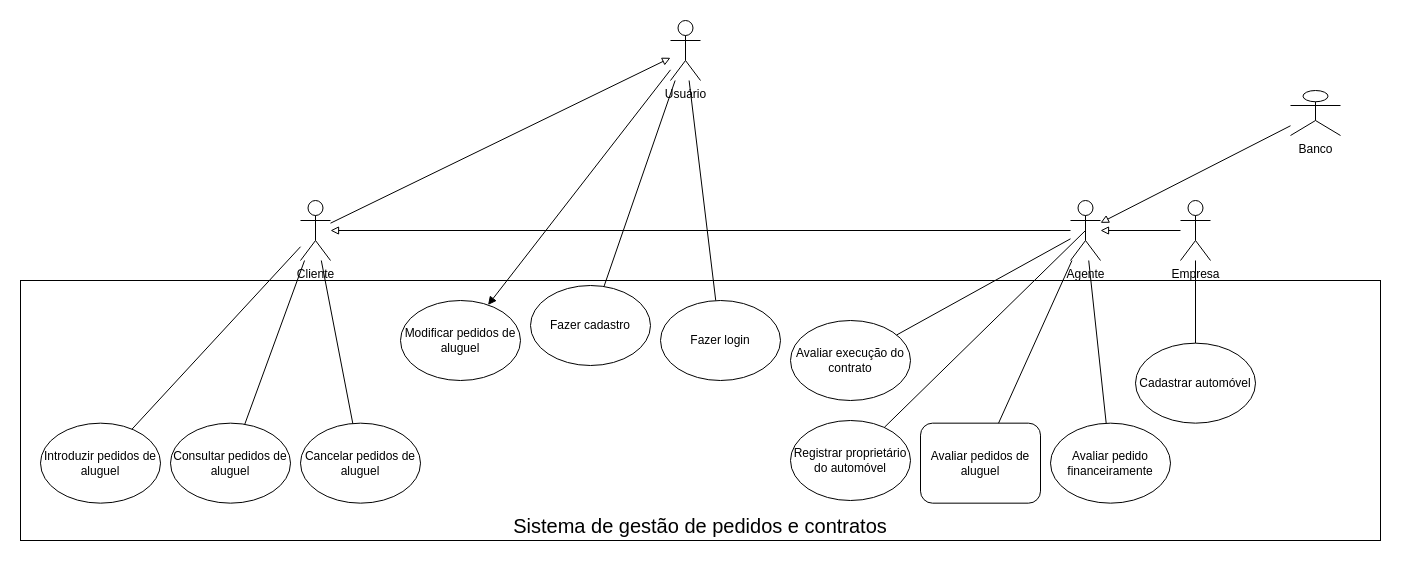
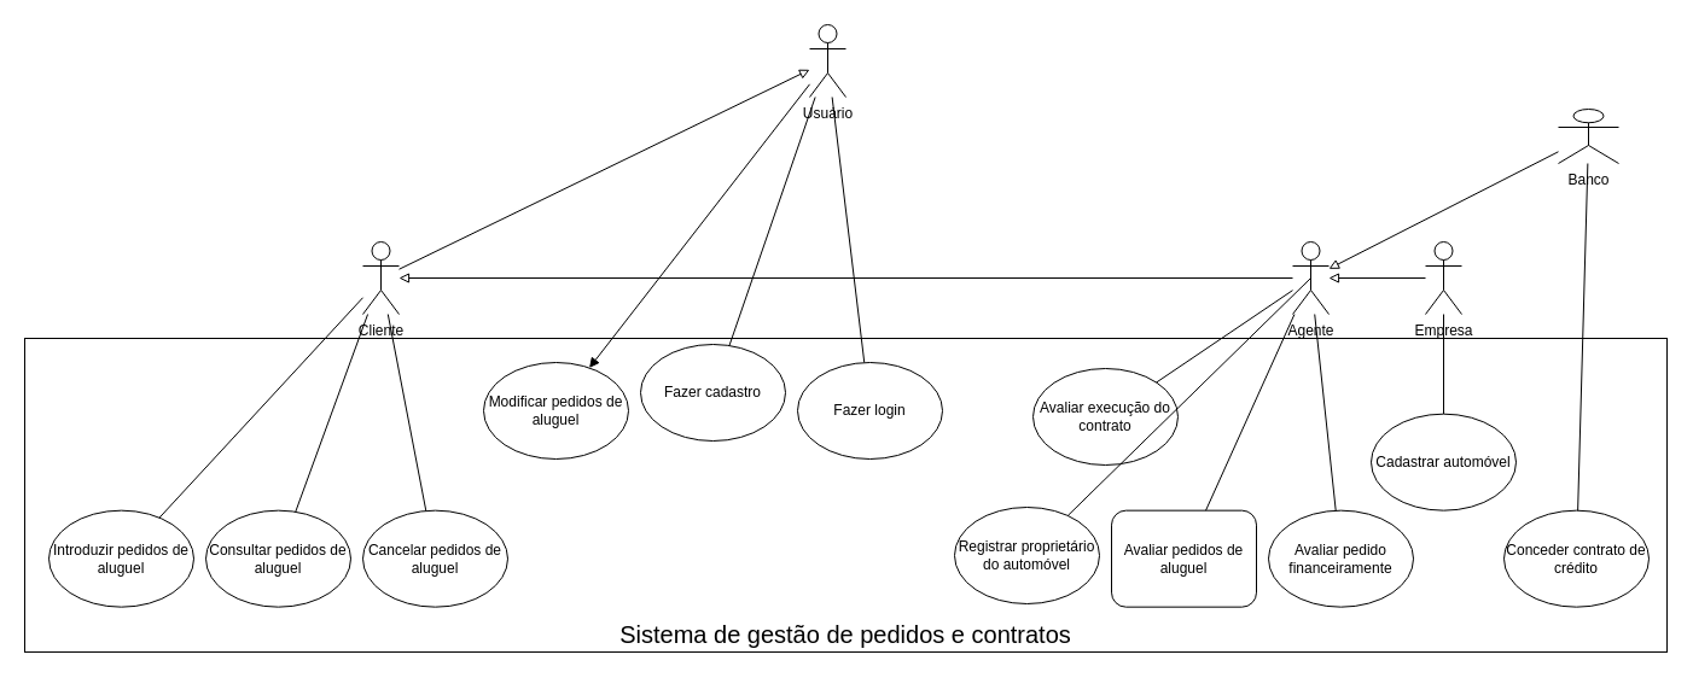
+ <mxCell id="27" value="" style="endArrow=none;html=1;rounded=0;startFill=0;" parent="1" source="24" target="26" edge="1"><mxGeometry width="50" height="50" relative="1" as="geometry"><mxPoint x="1305" y="280" as="sourcePoint" /><mxPoint x="1640" y="254.67" as="targetPoint" /></mxGeometry></mxCell>
- <mxCell id="22" value="Avaliar execução do contrato" style="ellipse;whiteSpace=wrap;html=1;" parent="1" vertex="1"><mxGeometry x="790" y="320" width="120" height="80" as="geometry" /></mxCell>
+ <mxCell id="22" value="Avaliar execução do contrato" style="ellipse;whiteSpace=wrap;html=1;" parent="1" vertex="1"><mxGeometry x="855" y="305" width="120" height="80" as="geometry" /></mxCell>
+ <mxCell id="26" value="Conceder contrato de crédito" style="ellipse;whiteSpace=wrap;html=1;" parent="1" vertex="1"><mxGeometry x="1245" y="422.67" width="120" height="80" as="geometry" /></mxCell>
